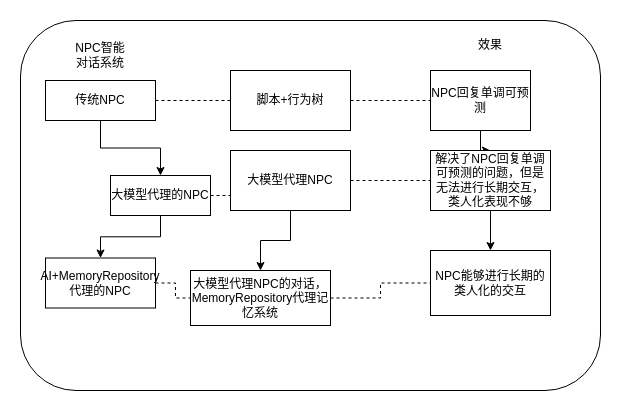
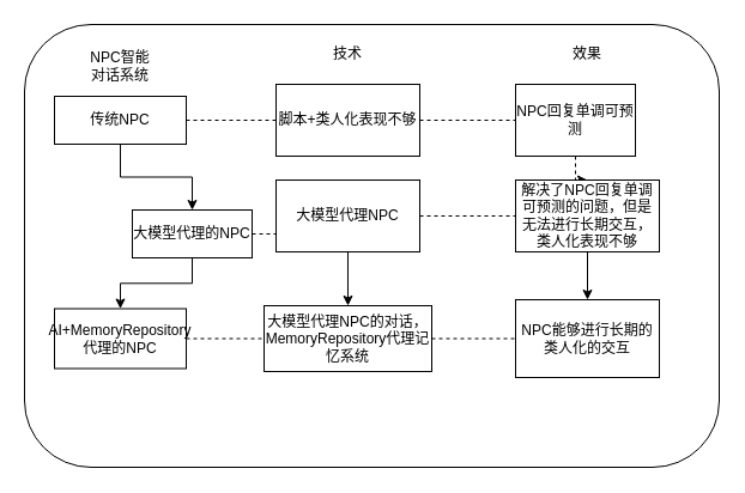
+ <mxCell id="18" value="技术" style="text;html=1;align=center;verticalAlign=middle;whiteSpace=wrap;rounded=0;" vertex="1" parent="1"><mxGeometry x="260" y="30" width="60" height="30" as="geometry" /></mxCell>
- <mxCell id="12" value="脚本+行为树" style="rounded=0;whiteSpace=wrap;html=1;" vertex="1" parent="1"><mxGeometry x="230" y="70" width="120" height="60" as="geometry" /></mxCell>
+ <mxCell id="12" value="脚本+类人化表现不够" style="rounded=0;whiteSpace=wrap;html=1;" vertex="1" parent="1"><mxGeometry x="230" y="70" width="120" height="60" as="geometry" /></mxCell>
- <mxCell id="20" style="edgeStyle=orthogonalEdgeStyle;rounded=0;orthogonalLoop=1;jettySize=auto;html=1;" edge="1" parent="1" source="21" target="23"><mxGeometry relative="1" as="geometry" /></mxCell>
+ <mxCell id="20" style="edgeStyle=orthogonalEdgeStyle;rounded=0;orthogonalLoop=1;jettySize=auto;html=1;dashed=1;" edge="1" parent="1" source="21" target="23"><mxGeometry relative="1" as="geometry" /></mxCell>
- <mxCell id="17" value="大模型代理NPC的对话，MemoryRepository代理记忆系统" style="rounded=0;whiteSpace=wrap;html=1;" vertex="1" parent="1"><mxGeometry x="190" y="270" width="140" height="55" as="geometry" /></mxCell>
+ <mxCell id="17" value="大模型代理NPC的对话，MemoryRepository代理记忆系统" style="rounded=0;whiteSpace=wrap;html=1;" vertex="1" parent="1"><mxGeometry x="220" y="255" width="140" height="55" as="geometry" /></mxCell>
